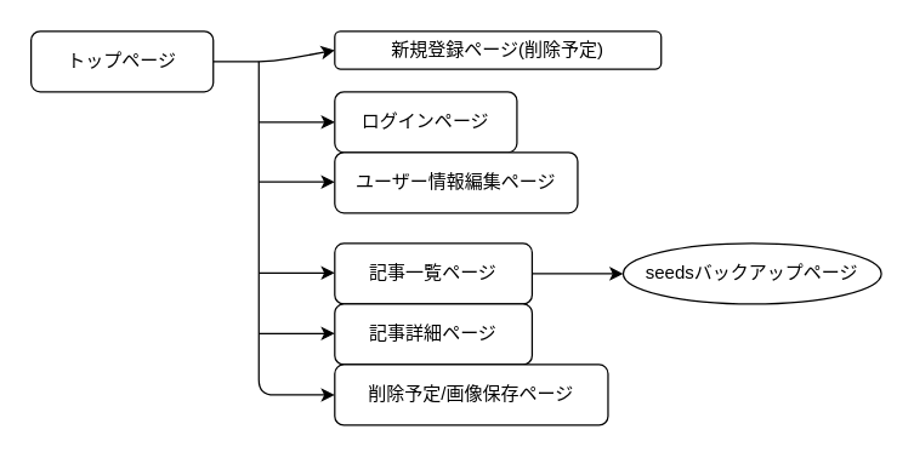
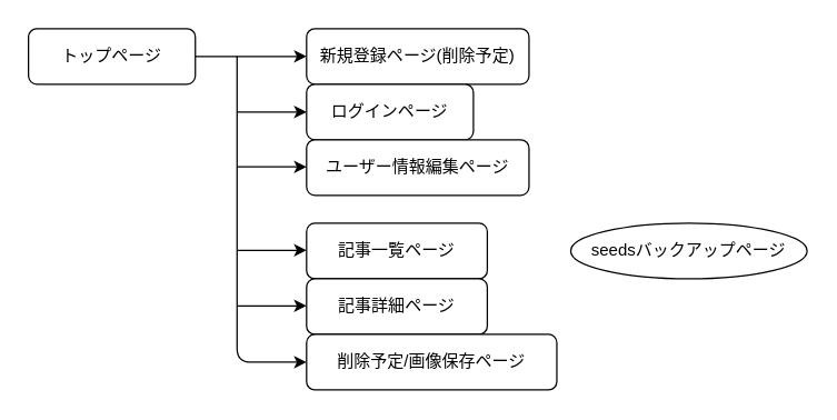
- <mxCell id="5" value="新規登録ページ(削除予定)" style="rounded=1;whiteSpace=wrap;html=1;" parent="1" vertex="1"><mxGeometry x="220" y="20" width="215" height="25" as="geometry" /></mxCell>
+ <mxCell id="5" value="新規登録ページ(削除予定)" style="rounded=1;whiteSpace=wrap;html=1;" parent="1" vertex="1"><mxGeometry x="220" y="20" width="160" height="40" as="geometry" /></mxCell>
- <mxCell id="9" style="edgeStyle=none;html=1;exitX=1;exitY=0.5;exitDx=0;exitDy=0;" parent="1" source="10" target="13" edge="1"><mxGeometry relative="1" as="geometry" /></mxCell>
+ <mxCell id="9" style="edgeStyle=none;html=1;exitX=1;exitY=0.5;exitDx=0;exitDy=0;" parent="1" source="10" target="11" edge="1"><mxGeometry relative="1" as="geometry" /></mxCell>
